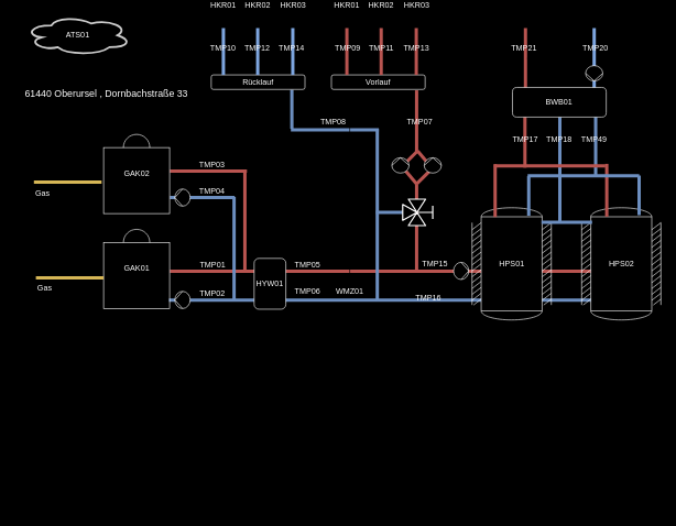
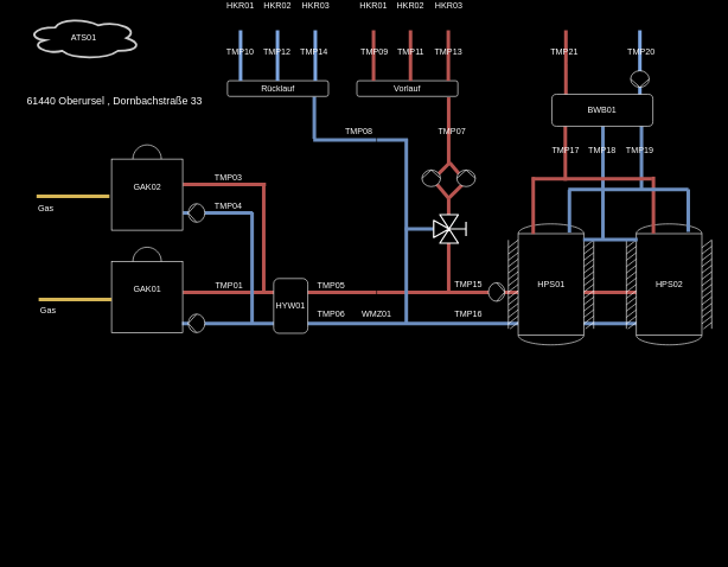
- <mxCell id="71" value="TMP49" style="rounded=0;whiteSpace=wrap;html=1;strokeWidth=1;strokeColor=none;fillColor=none;verticalAlign=top;fontColor=#FFFFFF;" vertex="1" parent="1"><mxGeometry x="874" y="194.17" width="50" height="40" as="geometry" /></mxCell>
+ <mxCell id="71" value="TMP19" style="rounded=0;whiteSpace=wrap;html=1;strokeWidth=1;strokeColor=none;fillColor=none;verticalAlign=top;fontColor=#FFFFFF;" vertex="1" parent="1"><mxGeometry x="874" y="194.17" width="50" height="40" as="geometry" /></mxCell>
- <mxCell id="76" value="TMP02" style="rounded=0;whiteSpace=wrap;html=1;strokeWidth=1;strokeColor=none;fillColor=none;verticalAlign=top;fontColor=#FFFFFF;" parent="1" vertex="1"><mxGeometry x="296.34" y="428" width="50" height="40" as="geometry" /></mxCell>
- <mxCell id="62" value="TMP16" style="rounded=0;whiteSpace=wrap;html=1;strokeWidth=1;strokeColor=none;fillColor=none;verticalAlign=top;fontColor=#FFFFFF;" vertex="1" parent="1"><mxGeometry x="624" y="434" width="48.38" height="40" as="geometry" /></mxCell>
+ <mxCell id="62" value="TMP16" style="rounded=0;whiteSpace=wrap;html=1;strokeWidth=1;strokeColor=none;fillColor=none;verticalAlign=top;fontColor=#FFFFFF;" vertex="1" parent="1"><mxGeometry x="634" y="424" width="48.38" height="40" as="geometry" /></mxCell>
